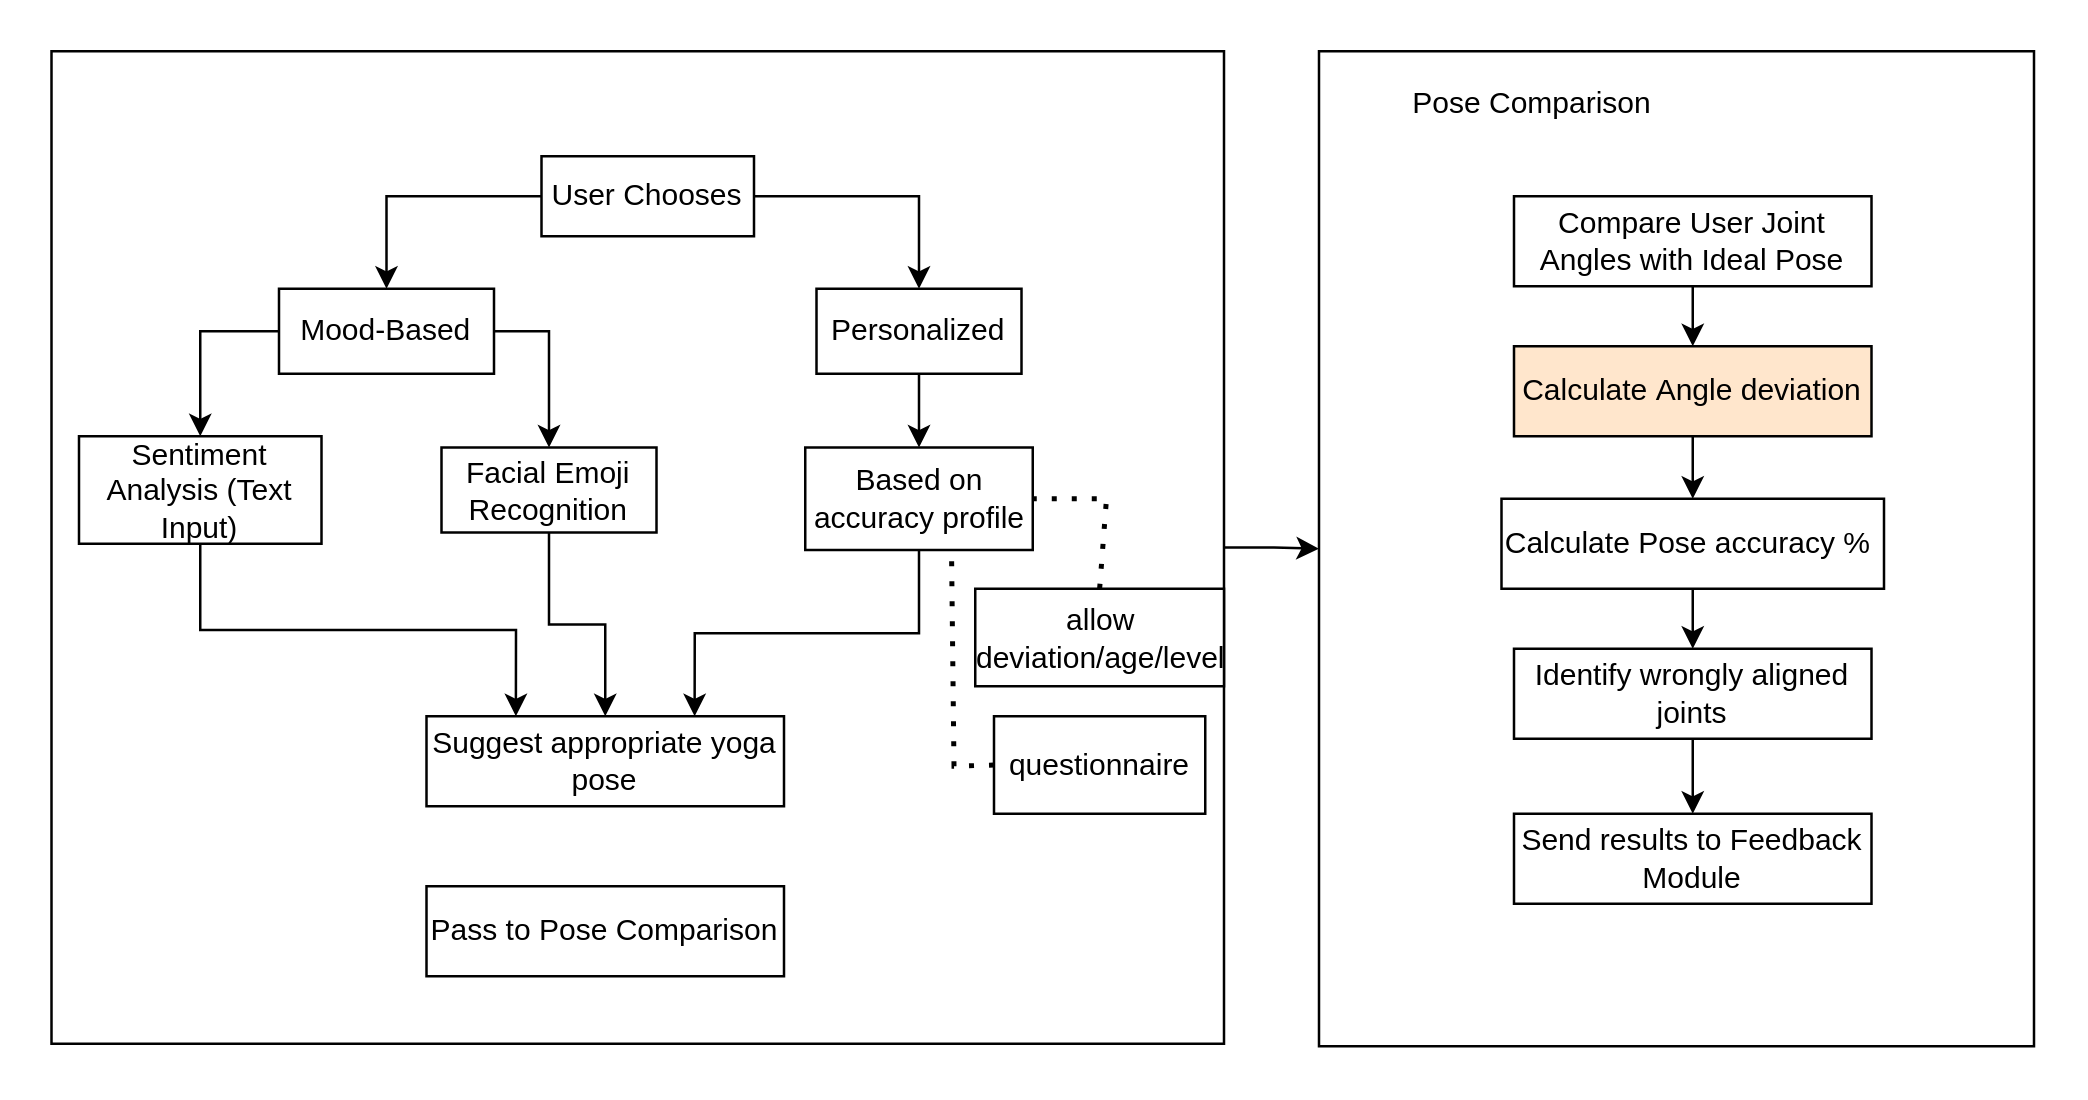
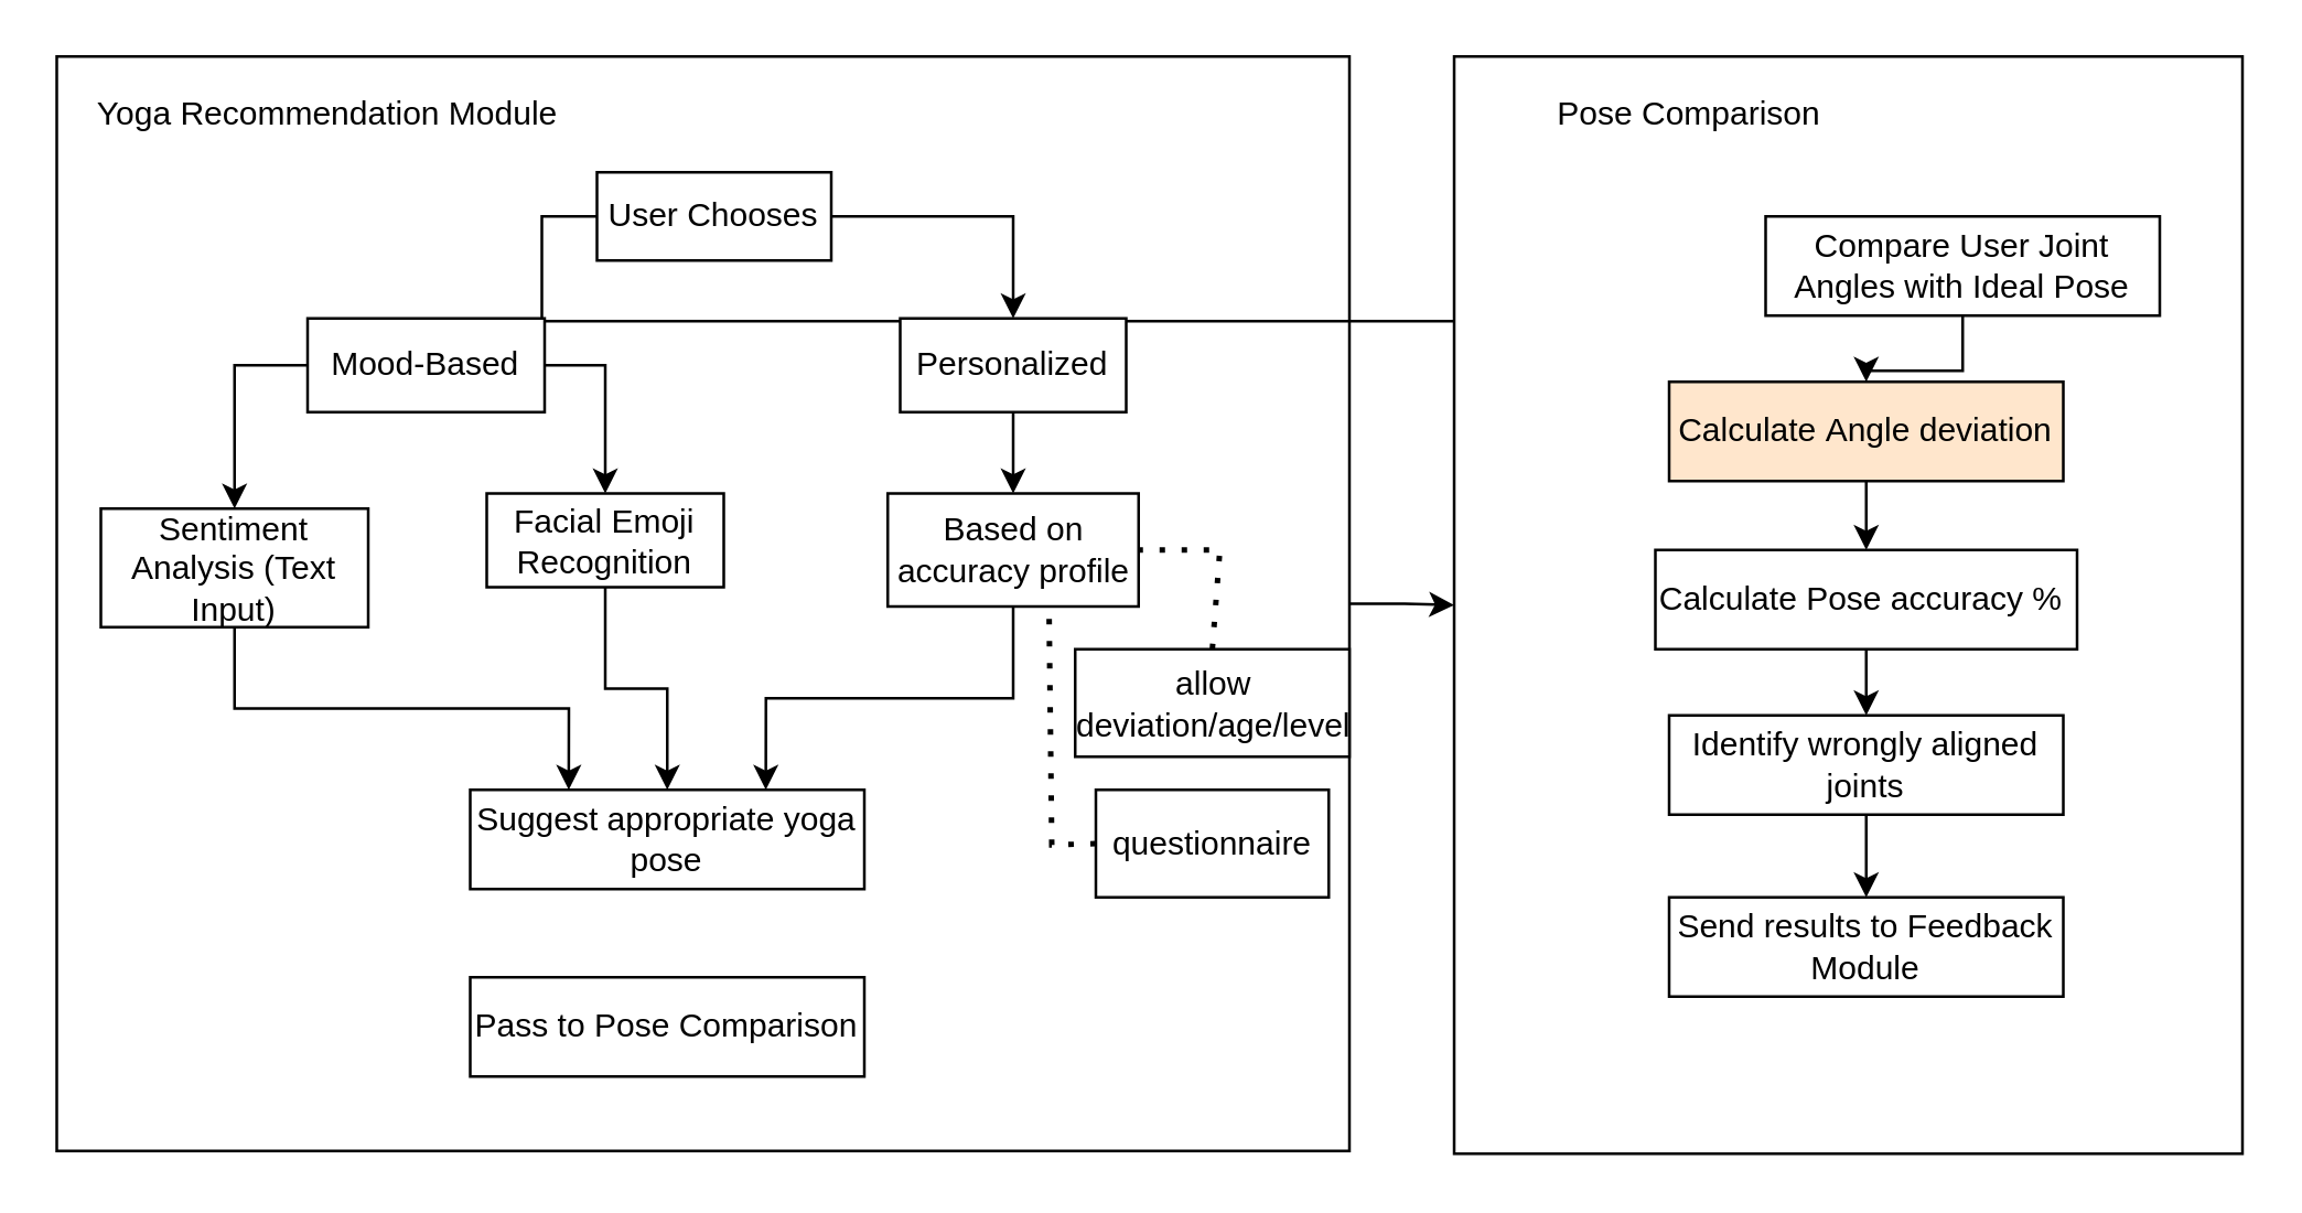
+ <mxCell id="4" value="Yoga Recommendation Module" style="text;html=1;align=center;verticalAlign=middle;resizable=0;points=[];autosize=1;strokeColor=none;fillColor=none;" parent="1" vertex="1"><mxGeometry x="25" y="28" width="185" height="26" as="geometry" /></mxCell>
- <mxCell id="5" style="edgeStyle=orthogonalEdgeStyle;rounded=0;orthogonalLoop=1;jettySize=auto;html=1;exitX=0;exitY=0.5;exitDx=0;exitDy=0;entryX=0.5;entryY=0;entryDx=0;entryDy=0;" parent="1" source="7" target="10" edge="1"><mxGeometry relative="1" as="geometry" /></mxCell>
+ <mxCell id="5" style="edgeStyle=orthogonalEdgeStyle;rounded=0;orthogonalLoop=1;jettySize=auto;html=1;exitX=0;exitY=0.5;exitDx=0;exitDy=0;" parent="1" source="7" target="29" edge="1"><mxGeometry relative="1" as="geometry" /></mxCell>
- <mxCell id="27" value="Compare User Joint Angles with Ideal Pose" style="rounded=0;whiteSpace=wrap;html=1;" parent="1" vertex="1"><mxGeometry x="605" y="78" width="143" height="36" as="geometry" /></mxCell>
+ <mxCell id="27" value="Compare User Joint Angles with Ideal Pose" style="rounded=0;whiteSpace=wrap;html=1;" parent="1" vertex="1"><mxGeometry x="640" y="78" width="143" height="36" as="geometry" /></mxCell>
- <mxCell id="20" value="Sentiment Analysis (Text Input)" style="rounded=0;whiteSpace=wrap;html=1;" parent="1" vertex="1"><mxGeometry x="31" y="174" width="97" height="43" as="geometry" /></mxCell>
+ <mxCell id="20" value="Sentiment Analysis (Text Input)" style="rounded=0;whiteSpace=wrap;html=1;" parent="1" vertex="1"><mxGeometry x="36" y="184" width="97" height="43" as="geometry" /></mxCell>
